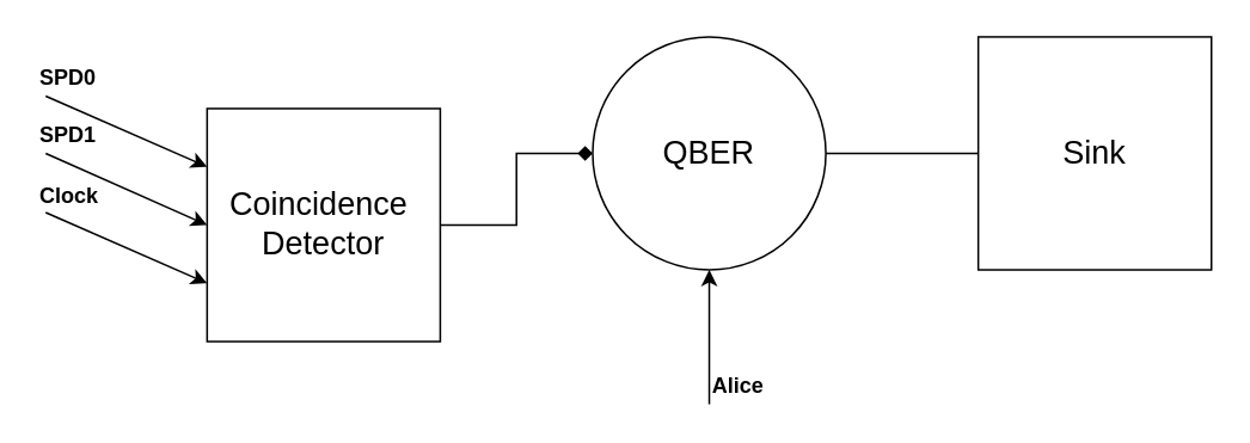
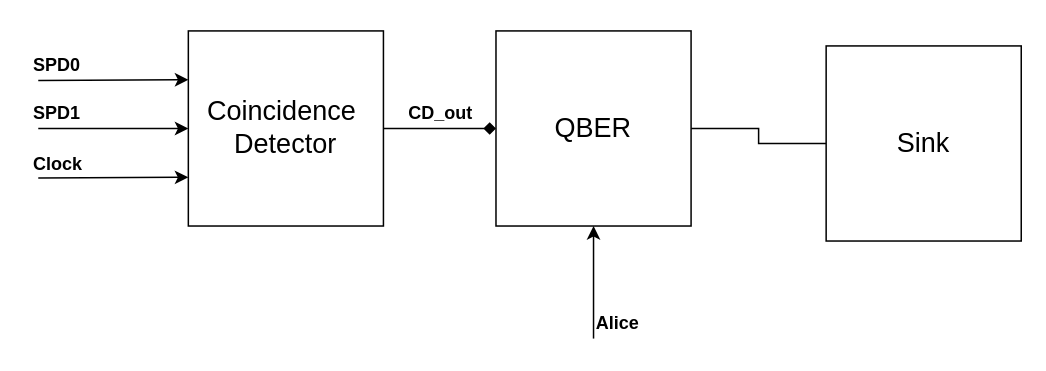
+ <mxCell id="15" value="&lt;b&gt;CD_out&lt;/b&gt;" style="text;html=1;resizable=0;points=[];autosize=1;align=left;verticalAlign=top;spacingTop=-4;" vertex="1" parent="1"><mxGeometry x="270" y="65" width="60" height="20" as="geometry" /></mxCell>
- <mxCell id="5" value="&lt;span style=&quot;font-size: 18px&quot;&gt;QBER&lt;/span&gt;" style="ellipse;whiteSpace=wrap;html=1;aspect=fixed;" parent="1" vertex="1"><mxGeometry x="330" y="20" width="130" height="130" as="geometry" /></mxCell>
+ <mxCell id="5" value="&lt;span style=&quot;font-size: 18px&quot;&gt;QBER&lt;/span&gt;" style="whiteSpace=wrap;html=1;aspect=fixed;" parent="1" vertex="1"><mxGeometry x="330" y="20" width="130" height="130" as="geometry" /></mxCell>
- <mxCell id="6" value="&lt;span style=&quot;font-size: 18px&quot;&gt;Sink&lt;/span&gt;" style="whiteSpace=wrap;html=1;aspect=fixed;" parent="1" vertex="1"><mxGeometry x="545" y="20" width="130" height="130" as="geometry" /></mxCell>
+ <mxCell id="6" value="&lt;span style=&quot;font-size: 18px&quot;&gt;Sink&lt;/span&gt;" style="whiteSpace=wrap;html=1;aspect=fixed;" parent="1" vertex="1"><mxGeometry x="550" y="30" width="130" height="130" as="geometry" /></mxCell>
- <mxCell id="3" value="&lt;font style=&quot;font-size: 18px&quot;&gt;Coincidence&amp;nbsp;&lt;br&gt;Detector&lt;/font&gt;" style="whiteSpace=wrap;html=1;aspect=fixed;" parent="1" vertex="1"><mxGeometry x="115" y="60" width="130" height="130" as="geometry" /></mxCell>
+ <mxCell id="3" value="&lt;font style=&quot;font-size: 18px&quot;&gt;Coincidence&amp;nbsp;&lt;br&gt;Detector&lt;/font&gt;" style="whiteSpace=wrap;html=1;aspect=fixed;" parent="1" vertex="1"><mxGeometry x="125" y="20" width="130" height="130" as="geometry" /></mxCell>
